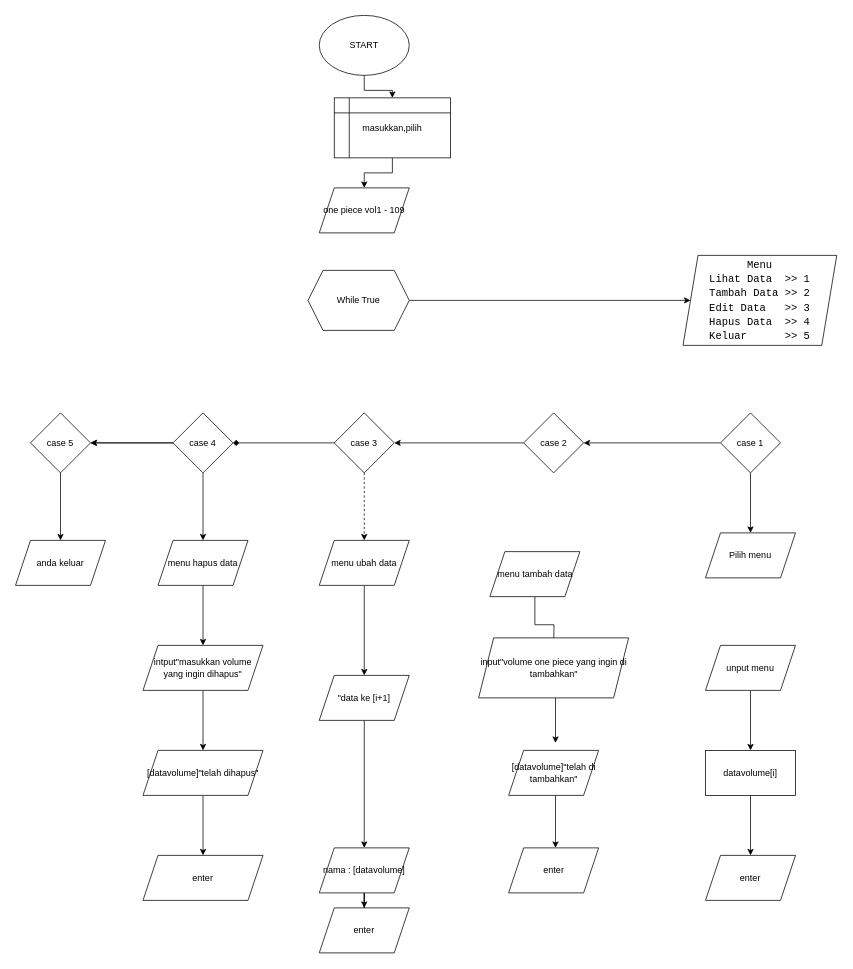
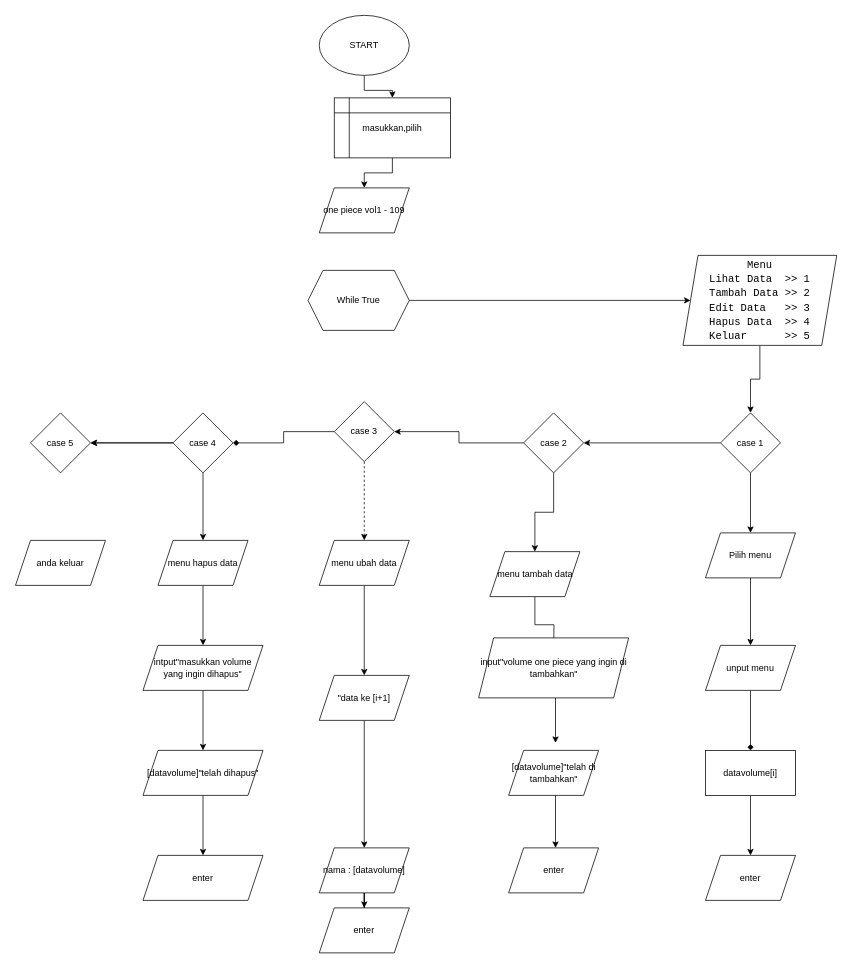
+ <mxCell id="7" value="" style="edgeStyle=orthogonalEdgeStyle;rounded=0;orthogonalLoop=1;jettySize=auto;html=1;" edge="1" parent="1" source="8" target="11"><mxGeometry relative="1" as="geometry" /></mxCell>
- <mxCell id="33" value="case 3" style="rhombus;whiteSpace=wrap;html=1;" vertex="1" parent="1"><mxGeometry x="445" y="550" width="80" height="80" as="geometry" /></mxCell>
+ <mxCell id="33" value="case 3" style="rhombus;whiteSpace=wrap;html=1;" vertex="1" parent="1"><mxGeometry x="445" y="535" width="80" height="80" as="geometry" /></mxCell>
+ <mxCell id="21" value="" style="edgeStyle=orthogonalEdgeStyle;rounded=0;orthogonalLoop=1;jettySize=auto;html=1;" edge="1" parent="1" source="23" target="25"><mxGeometry relative="1" as="geometry" /></mxCell>
- <mxCell id="45" value="" style="edgeStyle=orthogonalEdgeStyle;rounded=0;orthogonalLoop=1;jettySize=auto;html=1;" edge="1" parent="1" source="46" target="54"><mxGeometry relative="1" as="geometry" /></mxCell>
+ <mxCell id="12" value="" style="edgeStyle=orthogonalEdgeStyle;rounded=0;orthogonalLoop=1;jettySize=auto;html=1;" edge="1" parent="1" source="13" target="15"><mxGeometry relative="1" as="geometry" /></mxCell>
- <mxCell id="14" value="" style="edgeStyle=orthogonalEdgeStyle;rounded=0;orthogonalLoop=1;jettySize=auto;html=1;" edge="1" parent="1" source="15" target="19"><mxGeometry relative="1" as="geometry" /></mxCell>
+ <mxCell id="14" value="" style="edgeStyle=orthogonalEdgeStyle;rounded=0;orthogonalLoop=1;jettySize=auto;html=1;endArrow=diamond;" edge="1" parent="1" source="15" target="19"><mxGeometry relative="1" as="geometry" /></mxCell>
